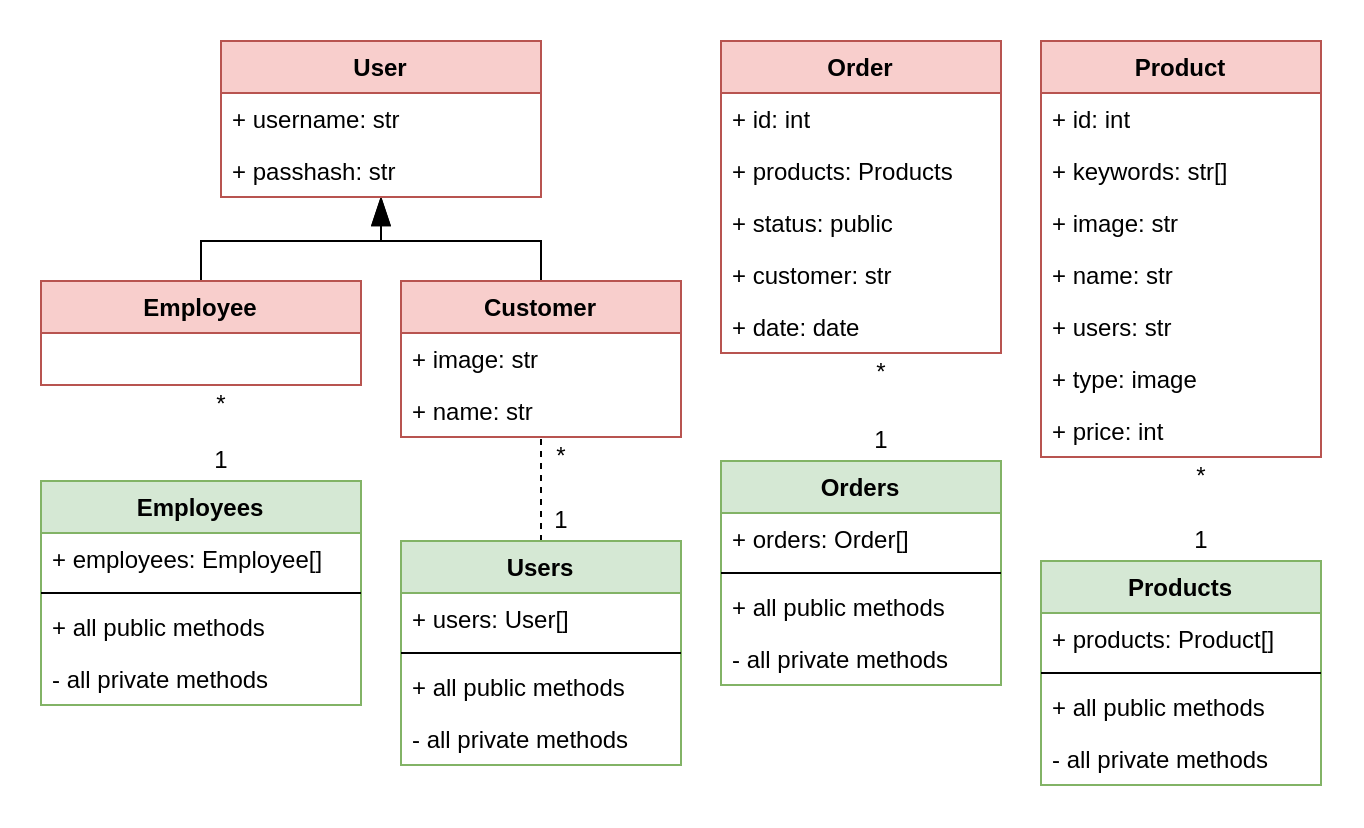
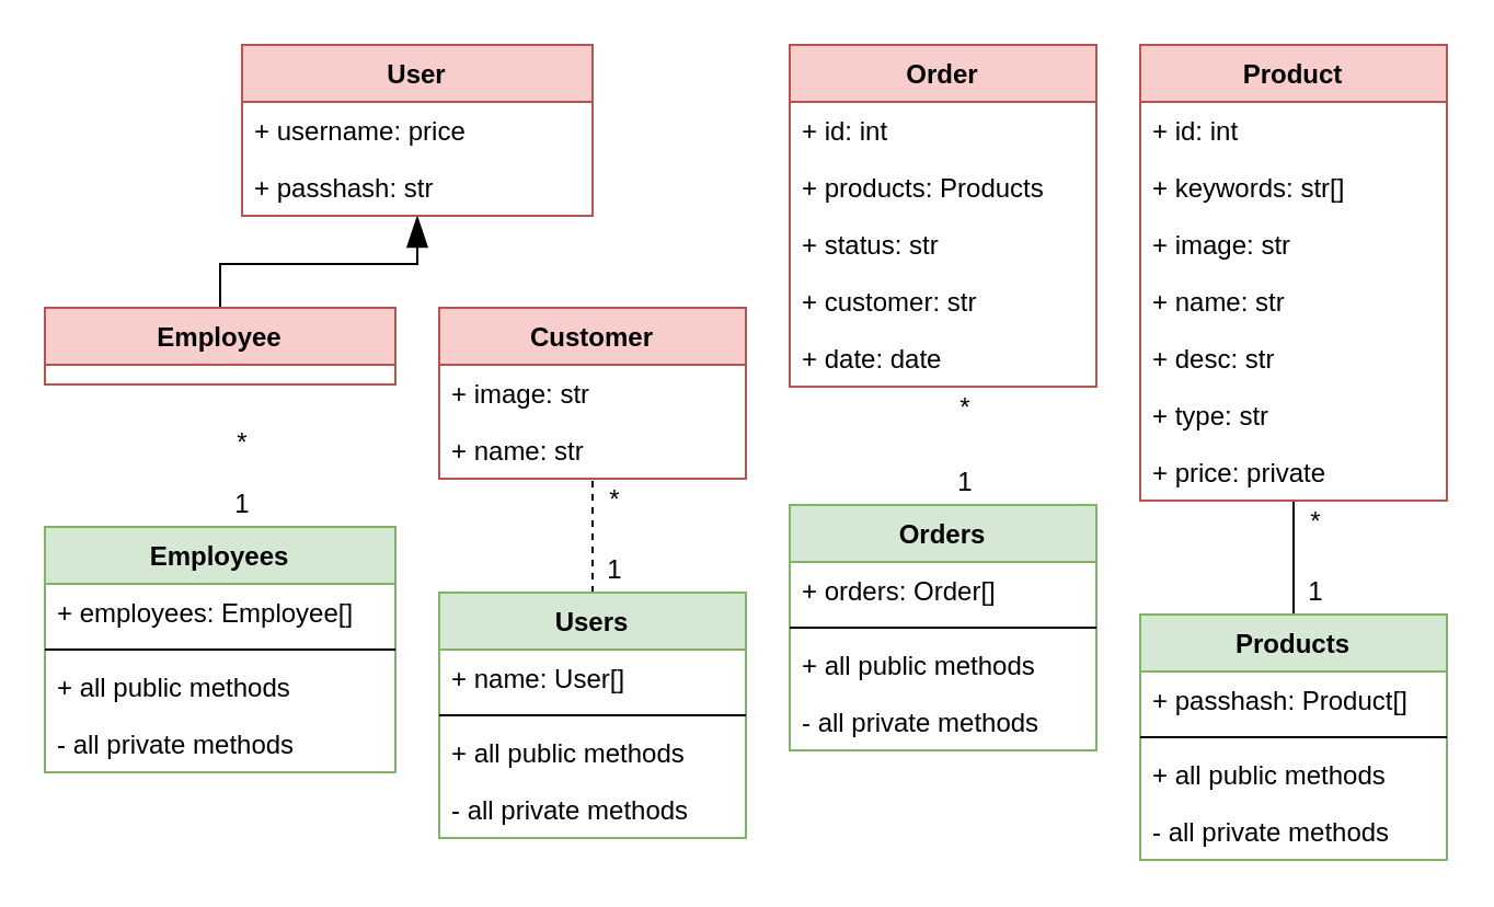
- <mxCell id="21" value="+ username: str" style="text;align=left;verticalAlign=top;spacingLeft=4;spacingRight=4;overflow=hidden;rotatable=0;points=[[0,0.5],[1,0.5]];portConstraint=eastwest;" vertex="1" parent="20"><mxGeometry y="26" width="160" height="26" as="geometry" /></mxCell>
+ <mxCell id="21" value="+ username: price" style="text;align=left;verticalAlign=top;spacingLeft=4;spacingRight=4;overflow=hidden;rotatable=0;points=[[0,0.5],[1,0.5]];portConstraint=eastwest;" vertex="1" parent="20"><mxGeometry y="26" width="160" height="26" as="geometry" /></mxCell>
- <mxCell id="26" value="+ status: public" style="text;align=left;verticalAlign=top;spacingLeft=4;spacingRight=4;overflow=hidden;rotatable=0;points=[[0,0.5],[1,0.5]];portConstraint=eastwest;" vertex="1" parent="23"><mxGeometry y="78" width="140" height="26" as="geometry" /></mxCell>
+ <mxCell id="26" value="+ status: str" style="text;align=left;verticalAlign=top;spacingLeft=4;spacingRight=4;overflow=hidden;rotatable=0;points=[[0,0.5],[1,0.5]];portConstraint=eastwest;" vertex="1" parent="23"><mxGeometry y="78" width="140" height="26" as="geometry" /></mxCell>
- <mxCell id="5" style="edgeStyle=orthogonalEdgeStyle;rounded=0;comic=0;orthogonalLoop=1;jettySize=auto;html=1;endArrow=blockThin;endFill=1;endSize=12;" edge="1" parent="1" source="7" target="20"><mxGeometry relative="1" as="geometry"><Array as="points"><mxPoint x="270" y="120" /><mxPoint x="190" y="120" /></Array></mxGeometry></mxCell>
- <mxCell id="34" value="+ users: str" style="text;align=left;verticalAlign=top;spacingLeft=4;spacingRight=4;overflow=hidden;rotatable=0;points=[[0,0.5],[1,0.5]];portConstraint=eastwest;" vertex="1" parent="29"><mxGeometry y="130" width="140" height="26" as="geometry" /></mxCell>
+ <mxCell id="34" value="+ desc: str" style="text;align=left;verticalAlign=top;spacingLeft=4;spacingRight=4;overflow=hidden;rotatable=0;points=[[0,0.5],[1,0.5]];portConstraint=eastwest;" vertex="1" parent="29"><mxGeometry y="130" width="140" height="26" as="geometry" /></mxCell>
- <mxCell id="6" value="Employee" style="swimlane;fontStyle=1;childLayout=stackLayout;horizontal=1;startSize=26;horizontalStack=0;resizeParent=1;resizeParentMax=0;resizeLast=0;collapsible=1;marginBottom=0;fillColor=#f8cecc;strokeColor=#b85450;" vertex="1" parent="1"><mxGeometry x="20" y="140" width="160" height="52" as="geometry" /></mxCell>
+ <mxCell id="6" value="Employee" style="swimlane;fontStyle=1;childLayout=stackLayout;horizontal=1;startSize=26;horizontalStack=0;resizeParent=1;resizeParentMax=0;resizeLast=0;collapsible=1;marginBottom=0;fillColor=#f8cecc;strokeColor=#b85450;" vertex="1" parent="1"><mxGeometry x="20" y="140" width="160" height="35" as="geometry" /></mxCell>
- <mxCell id="35" value="+ type: image" style="text;align=left;verticalAlign=top;spacingLeft=4;spacingRight=4;overflow=hidden;rotatable=0;points=[[0,0.5],[1,0.5]];portConstraint=eastwest;" vertex="1" parent="29"><mxGeometry y="156" width="140" height="26" as="geometry" /></mxCell>
+ <mxCell id="35" value="+ type: str" style="text;align=left;verticalAlign=top;spacingLeft=4;spacingRight=4;overflow=hidden;rotatable=0;points=[[0,0.5],[1,0.5]];portConstraint=eastwest;" vertex="1" parent="29"><mxGeometry y="156" width="140" height="26" as="geometry" /></mxCell>
- <mxCell id="36" value="+ price: int" style="text;align=left;verticalAlign=top;spacingLeft=4;spacingRight=4;overflow=hidden;rotatable=0;points=[[0,0.5],[1,0.5]];portConstraint=eastwest;" vertex="1" parent="29"><mxGeometry y="182" width="140" height="26" as="geometry" /></mxCell>
+ <mxCell id="36" value="+ price: private" style="text;align=left;verticalAlign=top;spacingLeft=4;spacingRight=4;overflow=hidden;rotatable=0;points=[[0,0.5],[1,0.5]];portConstraint=eastwest;" vertex="1" parent="29"><mxGeometry y="182" width="140" height="26" as="geometry" /></mxCell>
+ <mxCell id="3" style="edgeStyle=orthogonalEdgeStyle;rounded=0;orthogonalLoop=1;jettySize=auto;html=1;endArrow=none;endFill=0;comic=0;" edge="1" parent="1" source="37" target="29"><mxGeometry relative="1" as="geometry"><Array as="points"><mxPoint x="590" y="250" /><mxPoint x="590" y="250" /></Array></mxGeometry></mxCell>
- <mxCell id="11" value="+ users: User[]" style="text;strokeColor=none;fillColor=none;align=left;verticalAlign=top;spacingLeft=4;spacingRight=4;overflow=hidden;rotatable=0;points=[[0,0.5],[1,0.5]];portConstraint=eastwest;" vertex="1" parent="10"><mxGeometry y="26" width="140" height="26" as="geometry" /></mxCell>
+ <mxCell id="11" value="+ name: User[]" style="text;strokeColor=none;fillColor=none;align=left;verticalAlign=top;spacingLeft=4;spacingRight=4;overflow=hidden;rotatable=0;points=[[0,0.5],[1,0.5]];portConstraint=eastwest;" vertex="1" parent="10"><mxGeometry y="26" width="140" height="26" as="geometry" /></mxCell>
- <mxCell id="38" value="+ products: Product[]" style="text;strokeColor=none;fillColor=none;align=left;verticalAlign=top;spacingLeft=4;spacingRight=4;overflow=hidden;rotatable=0;points=[[0,0.5],[1,0.5]];portConstraint=eastwest;" vertex="1" parent="37"><mxGeometry y="26" width="140" height="26" as="geometry" /></mxCell>
+ <mxCell id="38" value="+ passhash: Product[]" style="text;strokeColor=none;fillColor=none;align=left;verticalAlign=top;spacingLeft=4;spacingRight=4;overflow=hidden;rotatable=0;points=[[0,0.5],[1,0.5]];portConstraint=eastwest;" vertex="1" parent="37"><mxGeometry y="26" width="140" height="26" as="geometry" /></mxCell>
